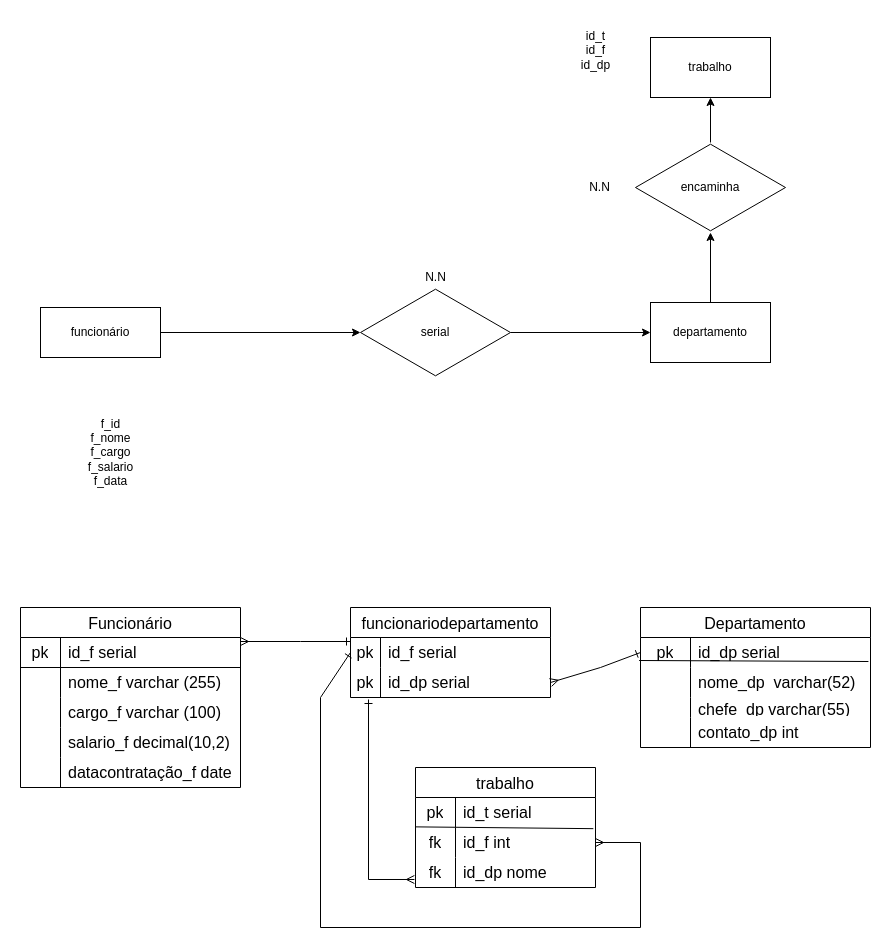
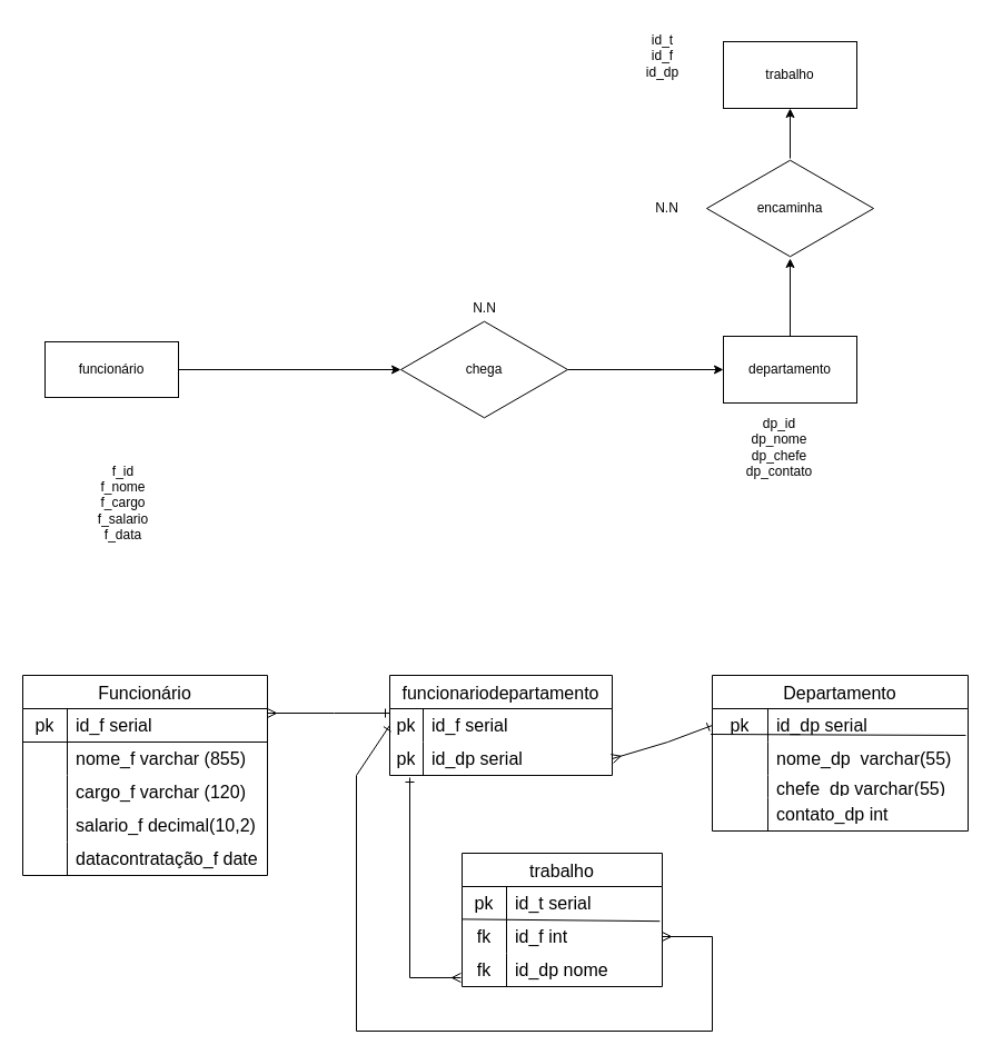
- <mxCell id="5" value="serial" style="html=1;whiteSpace=wrap;aspect=fixed;shape=isoRectangle;" parent="1" vertex="1"><mxGeometry x="360" y="287" width="150" height="90" as="geometry" /></mxCell>
+ <mxCell id="5" value="chega" style="html=1;whiteSpace=wrap;aspect=fixed;shape=isoRectangle;" parent="1" vertex="1"><mxGeometry x="360" y="287" width="150" height="90" as="geometry" /></mxCell>
+ <mxCell id="10" value="dp_id&lt;br&gt;dp_nome&lt;br&gt;dp_chefe&lt;br&gt;dp_contato" style="text;html=1;align=center;verticalAlign=middle;resizable=0;points=[];autosize=1;strokeColor=none;fillColor=none;" parent="1" vertex="1"><mxGeometry x="660" y="367" width="80" height="70" as="geometry" /></mxCell>
- <mxCell id="17" value="nome_f varchar (255)" style="shape=partialRectangle;html=1;whiteSpace=wrap;connectable=0;fillColor=none;top=0;left=0;bottom=0;right=0;align=left;spacingLeft=6;overflow=hidden;strokeColor=inherit;fontSize=16;" parent="15" vertex="1"><mxGeometry x="40" width="180" height="30" as="geometry"><mxRectangle width="180" height="30" as="alternateBounds" /></mxGeometry></mxCell>
+ <mxCell id="17" value="nome_f varchar (855)" style="shape=partialRectangle;html=1;whiteSpace=wrap;connectable=0;fillColor=none;top=0;left=0;bottom=0;right=0;align=left;spacingLeft=6;overflow=hidden;strokeColor=inherit;fontSize=16;" parent="15" vertex="1"><mxGeometry x="40" width="180" height="30" as="geometry"><mxRectangle width="180" height="30" as="alternateBounds" /></mxGeometry></mxCell>
- <mxCell id="42" value="nome_dp&amp;nbsp; varchar(52)" style="shape=partialRectangle;html=1;whiteSpace=wrap;connectable=0;fillColor=none;top=0;left=0;bottom=0;right=0;align=left;spacingLeft=6;overflow=hidden;strokeColor=inherit;fontSize=16;" parent="40" vertex="1"><mxGeometry x="50" width="180" height="30" as="geometry"><mxRectangle width="180" height="30" as="alternateBounds" /></mxGeometry></mxCell>
+ <mxCell id="42" value="nome_dp&amp;nbsp; varchar(55)" style="shape=partialRectangle;html=1;whiteSpace=wrap;connectable=0;fillColor=none;top=0;left=0;bottom=0;right=0;align=left;spacingLeft=6;overflow=hidden;strokeColor=inherit;fontSize=16;" parent="40" vertex="1"><mxGeometry x="50" width="180" height="30" as="geometry"><mxRectangle width="180" height="30" as="alternateBounds" /></mxGeometry></mxCell>
- <mxCell id="20" value="cargo_f varchar (100)" style="shape=partialRectangle;html=1;whiteSpace=wrap;connectable=0;fillColor=none;top=0;left=0;bottom=0;right=0;align=left;spacingLeft=6;overflow=hidden;strokeColor=inherit;fontSize=16;" parent="18" vertex="1"><mxGeometry x="40" width="180" height="30" as="geometry"><mxRectangle width="180" height="30" as="alternateBounds" /></mxGeometry></mxCell>
+ <mxCell id="20" value="cargo_f varchar (120)" style="shape=partialRectangle;html=1;whiteSpace=wrap;connectable=0;fillColor=none;top=0;left=0;bottom=0;right=0;align=left;spacingLeft=6;overflow=hidden;strokeColor=inherit;fontSize=16;" parent="18" vertex="1"><mxGeometry x="40" width="180" height="30" as="geometry"><mxRectangle width="180" height="30" as="alternateBounds" /></mxGeometry></mxCell>
